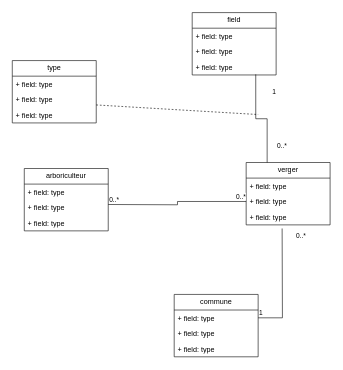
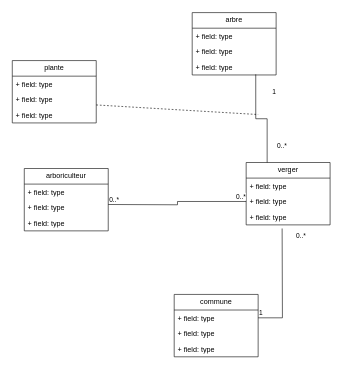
- <mxCell id="2" value="field" style="swimlane;fontStyle=0;childLayout=stackLayout;horizontal=1;startSize=26;fillColor=none;horizontalStack=0;resizeParent=1;resizeParentMax=0;resizeLast=0;collapsible=1;marginBottom=0;whiteSpace=wrap;html=1;" vertex="1" parent="1"><mxGeometry x="320" y="20" width="140" height="104" as="geometry" /></mxCell>
+ <mxCell id="2" value="arbre" style="swimlane;fontStyle=0;childLayout=stackLayout;horizontal=1;startSize=26;fillColor=none;horizontalStack=0;resizeParent=1;resizeParentMax=0;resizeLast=0;collapsible=1;marginBottom=0;whiteSpace=wrap;html=1;" vertex="1" parent="1"><mxGeometry x="320" y="20" width="140" height="104" as="geometry" /></mxCell>
- <mxCell id="27" value="type" style="swimlane;fontStyle=0;childLayout=stackLayout;horizontal=1;startSize=26;fillColor=none;horizontalStack=0;resizeParent=1;resizeParentMax=0;resizeLast=0;collapsible=1;marginBottom=0;whiteSpace=wrap;html=1;" vertex="1" parent="1"><mxGeometry x="20" y="100" width="140" height="104" as="geometry" /></mxCell>
+ <mxCell id="27" value="plante" style="swimlane;fontStyle=0;childLayout=stackLayout;horizontal=1;startSize=26;fillColor=none;horizontalStack=0;resizeParent=1;resizeParentMax=0;resizeLast=0;collapsible=1;marginBottom=0;whiteSpace=wrap;html=1;" vertex="1" parent="1"><mxGeometry x="20" y="100" width="140" height="104" as="geometry" /></mxCell>
